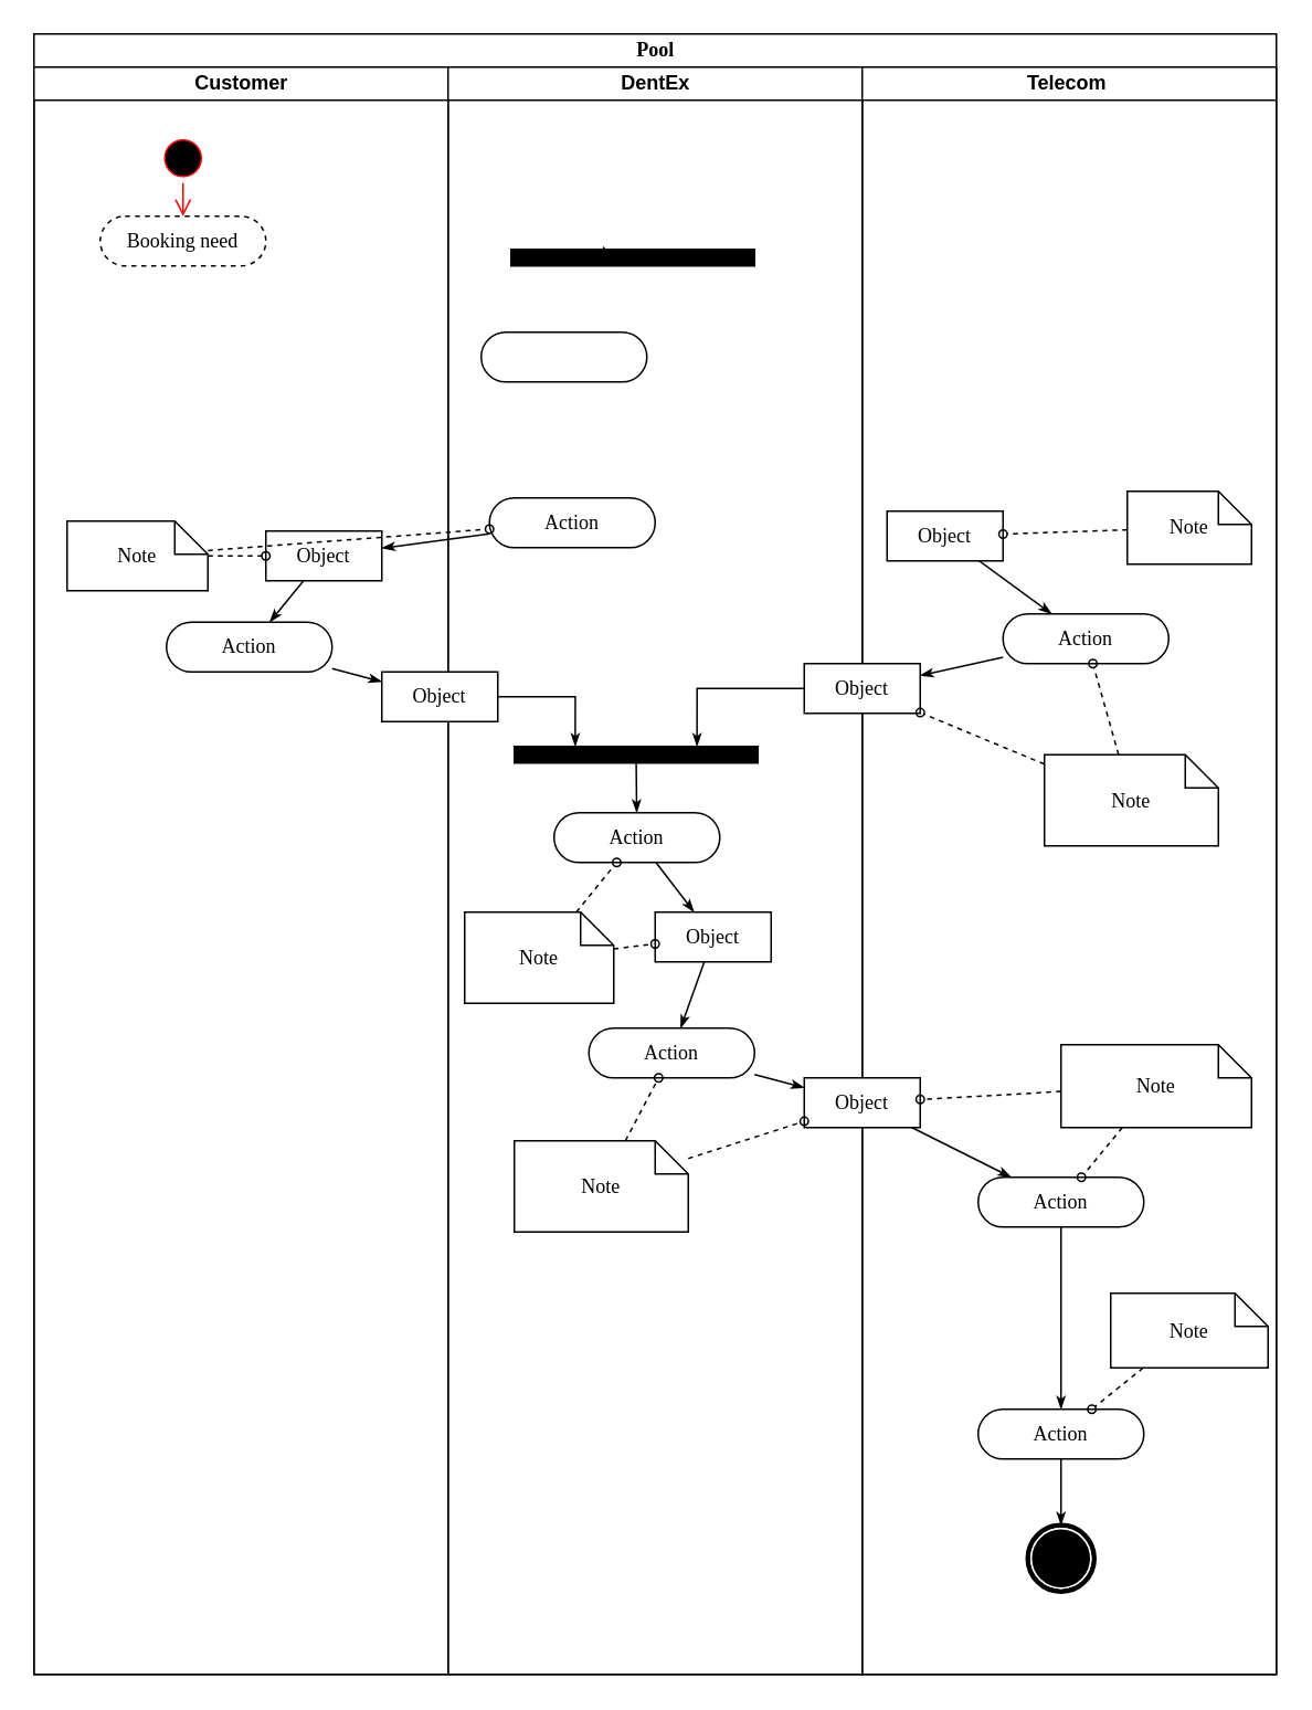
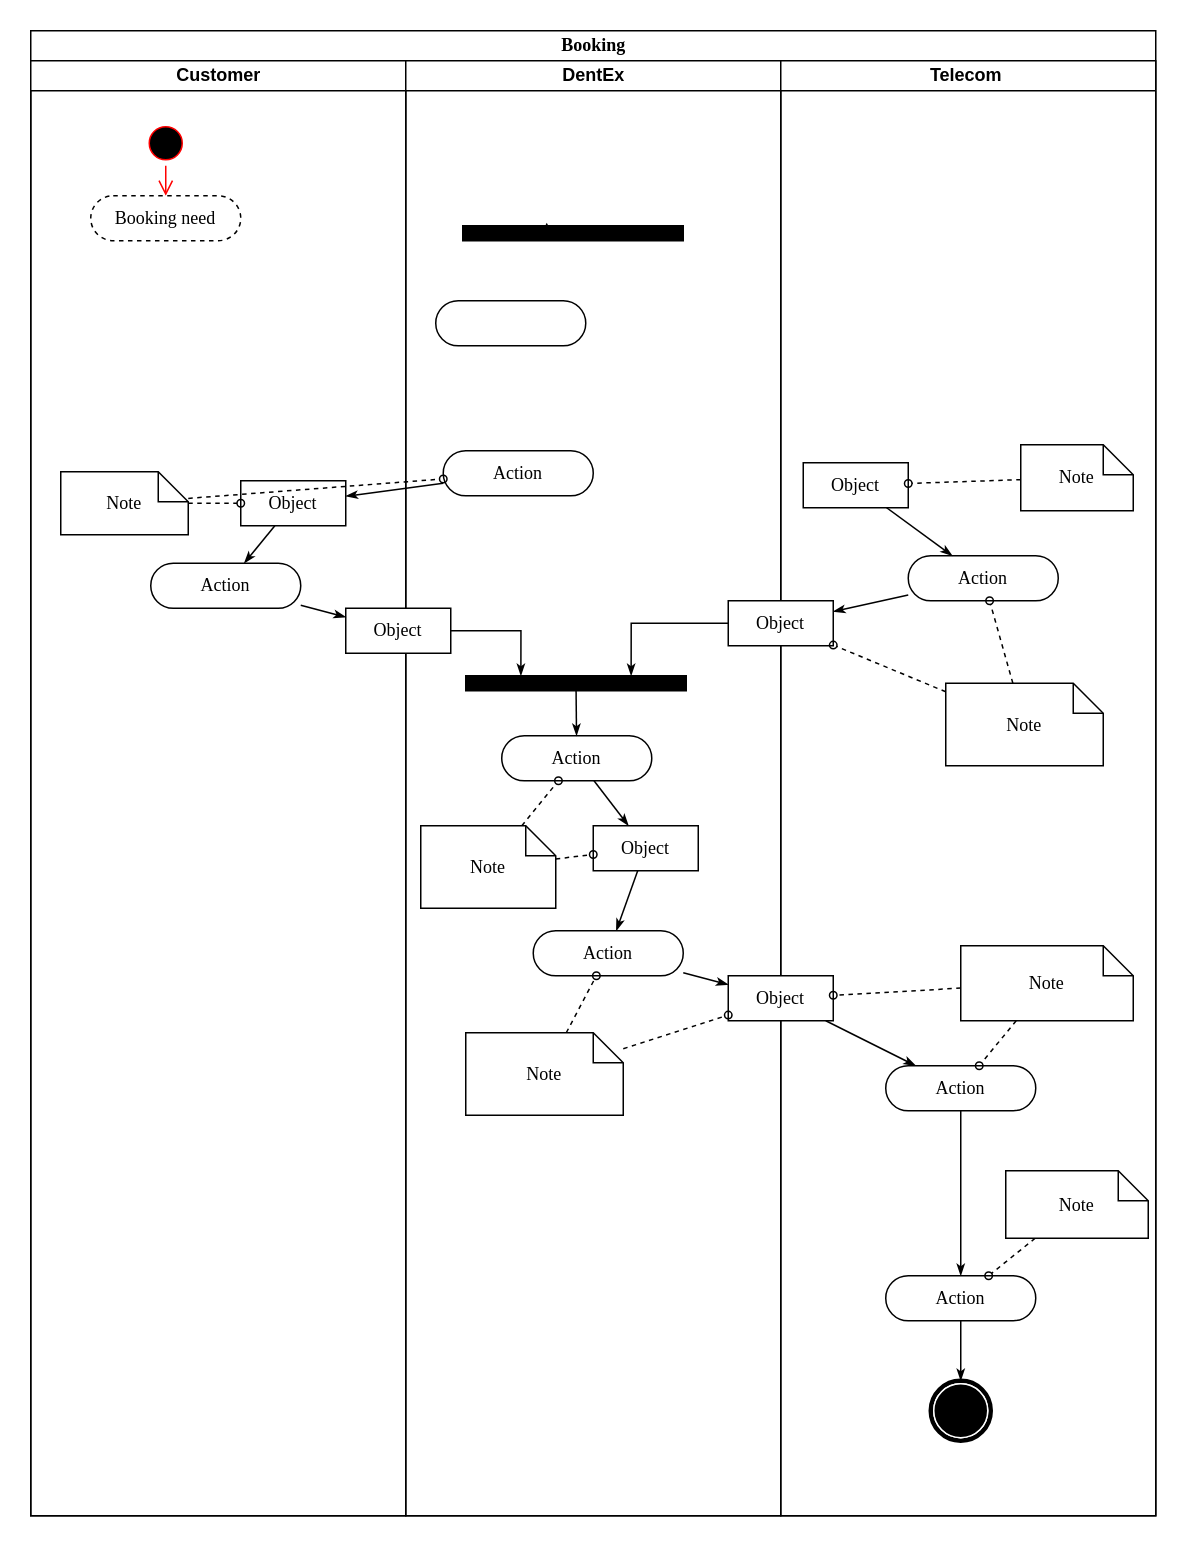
- <mxCell id="2" value="Pool" style="swimlane;html=1;childLayout=stackLayout;startSize=20;rounded=0;shadow=0;comic=0;labelBackgroundColor=none;strokeWidth=1;fontFamily=Verdana;fontSize=12;align=center;" parent="1" vertex="1"><mxGeometry x="20" y="20" width="750" height="990" as="geometry"><mxRectangle x="40" y="20" width="60" height="20" as="alternateBounds" /></mxGeometry></mxCell>
+ <mxCell id="2" value="Booking" style="swimlane;html=1;childLayout=stackLayout;startSize=20;rounded=0;shadow=0;comic=0;labelBackgroundColor=none;strokeWidth=1;fontFamily=Verdana;fontSize=12;align=center;" parent="1" vertex="1"><mxGeometry x="20" y="20" width="750" height="990" as="geometry"><mxRectangle x="40" y="20" width="60" height="20" as="alternateBounds" /></mxGeometry></mxCell>
